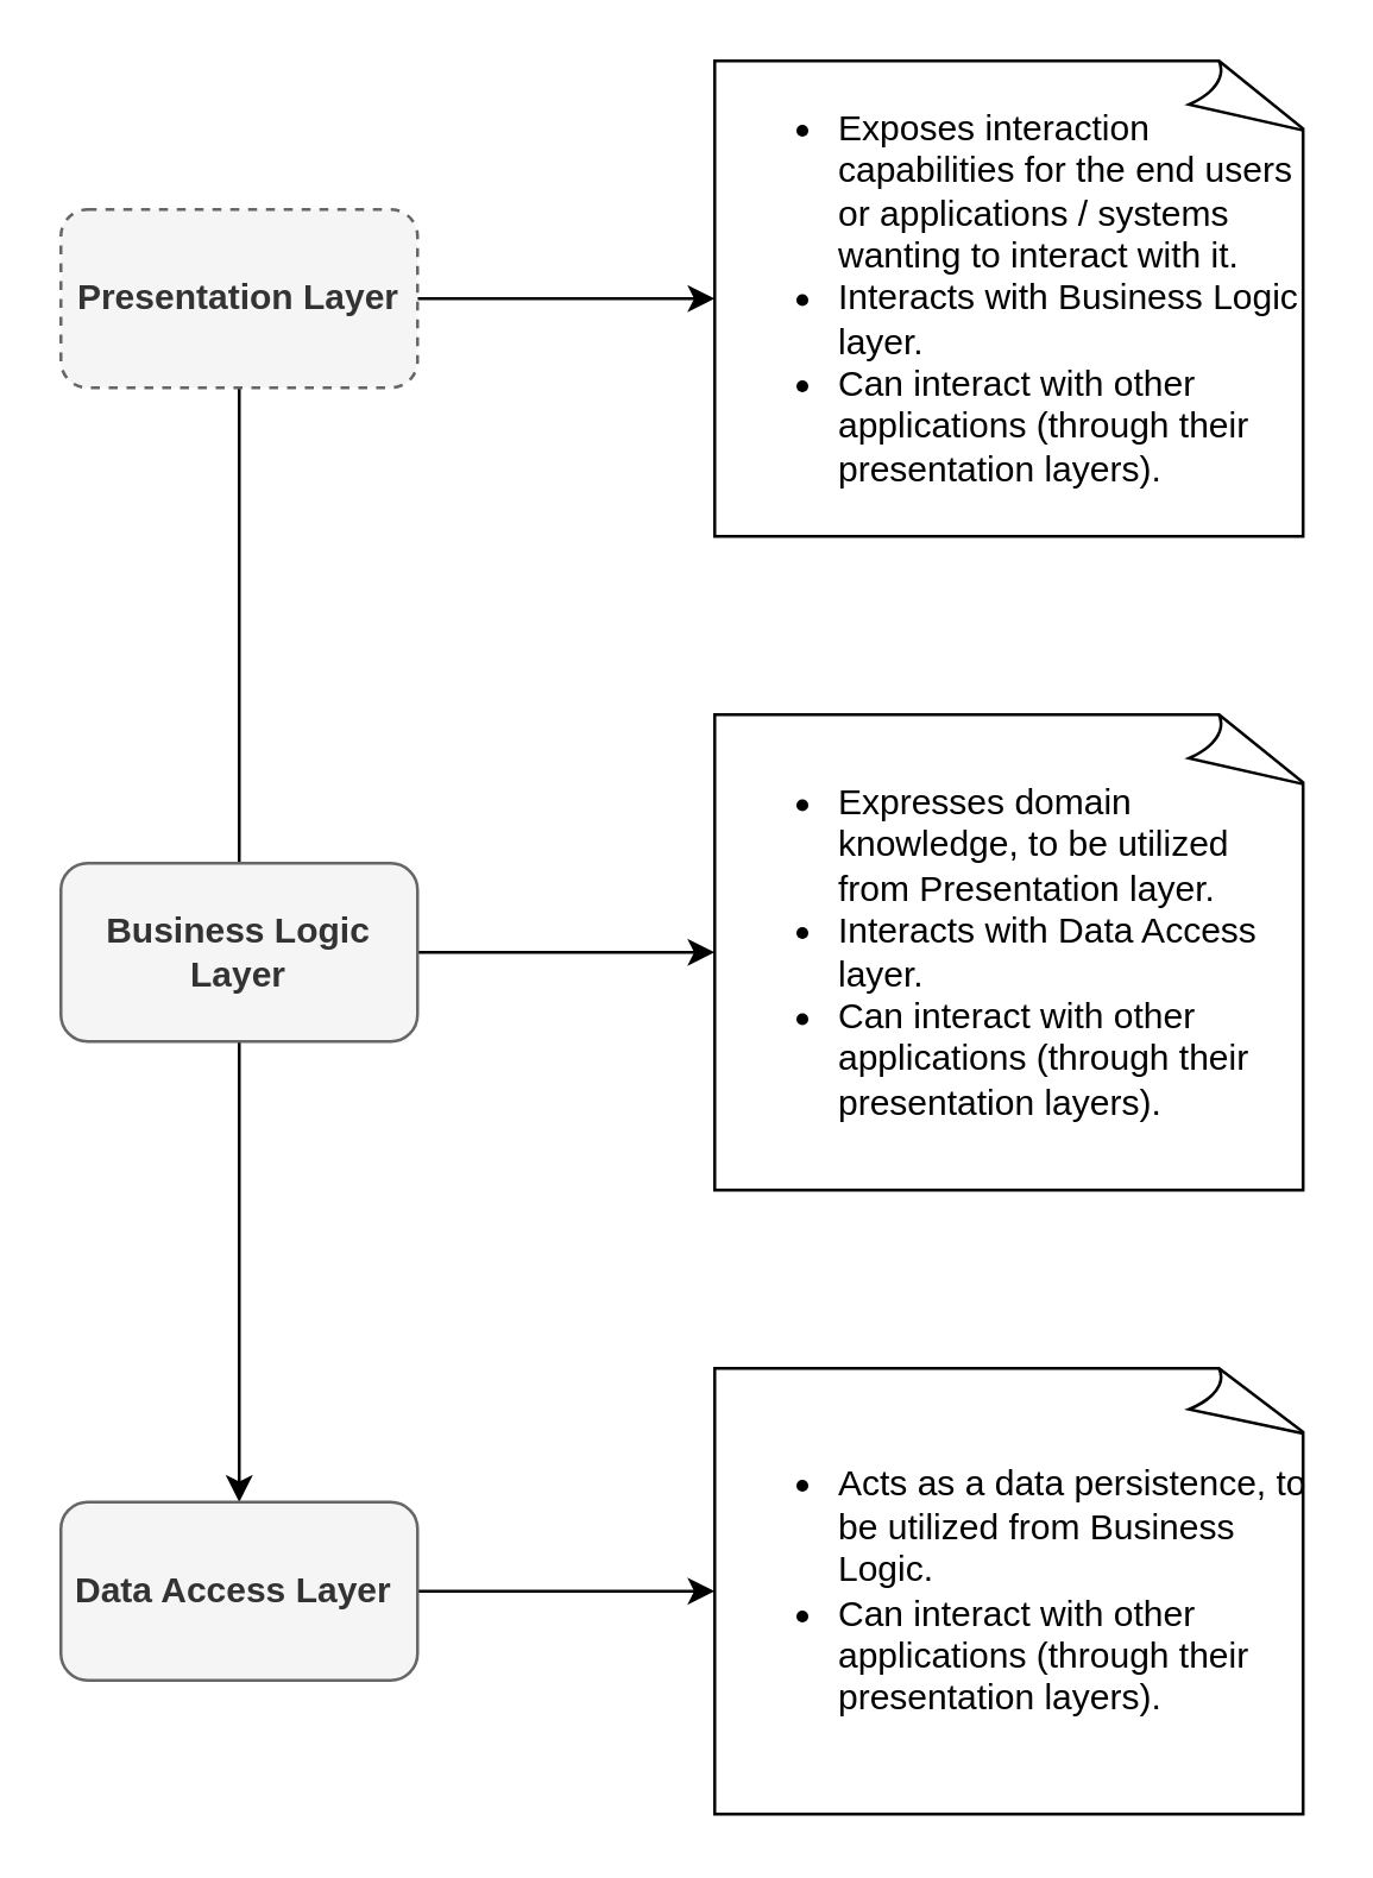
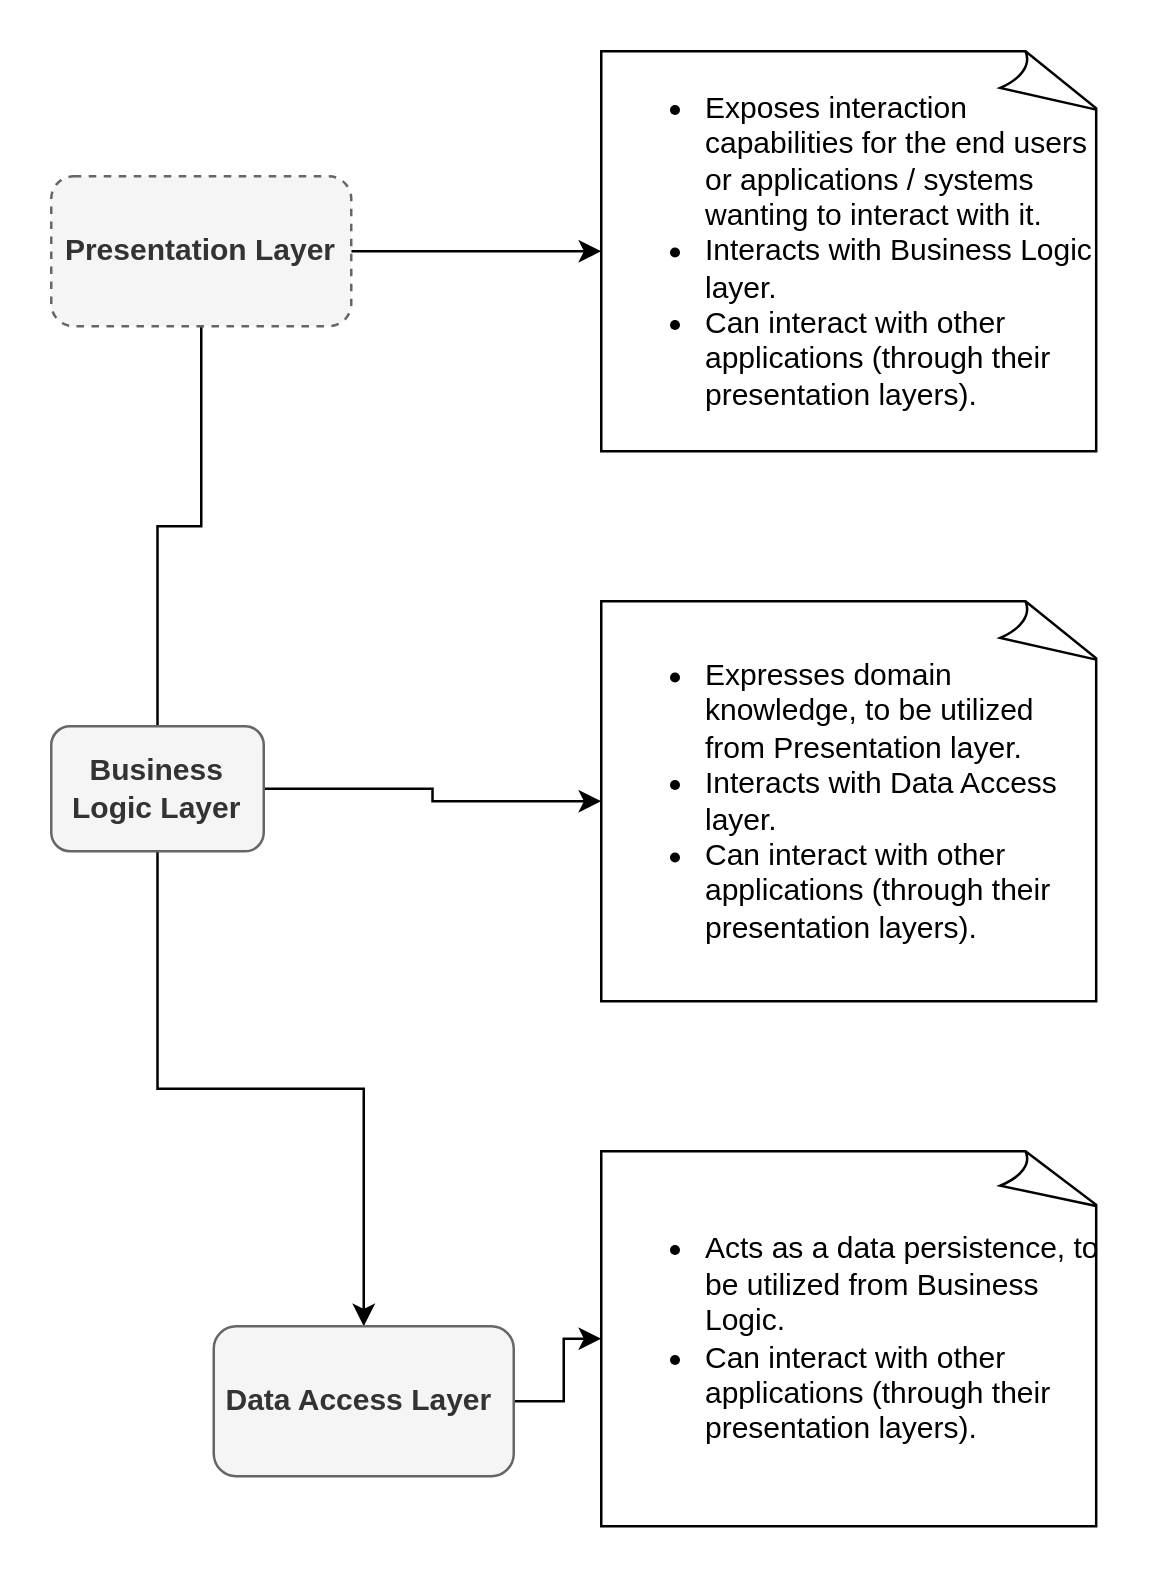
- <mxCell id="7" value="&lt;b&gt;Business Logic Layer&lt;/b&gt;" style="whiteSpace=wrap;html=1;rounded=1;fillColor=#f5f5f5;fontColor=#333333;strokeColor=#666666;" vertex="1" parent="1"><mxGeometry x="20" y="290" width="120" height="60" as="geometry" /></mxCell>
+ <mxCell id="7" value="&lt;b&gt;Business Logic Layer&lt;/b&gt;" style="whiteSpace=wrap;html=1;rounded=1;fillColor=#f5f5f5;fontColor=#333333;strokeColor=#666666;" vertex="1" parent="1"><mxGeometry x="20" y="290" width="85" height="50" as="geometry" /></mxCell>
- <mxCell id="9" value="&lt;b&gt;Data Access Layer&amp;nbsp;&lt;/b&gt;" style="whiteSpace=wrap;html=1;rounded=1;fillColor=#f5f5f5;fontColor=#333333;strokeColor=#666666;" vertex="1" parent="1"><mxGeometry x="20" y="505" width="120" height="60" as="geometry" /></mxCell>
+ <mxCell id="9" value="&lt;b&gt;Data Access Layer&amp;nbsp;&lt;/b&gt;" style="whiteSpace=wrap;html=1;rounded=1;fillColor=#f5f5f5;fontColor=#333333;strokeColor=#666666;" vertex="1" parent="1"><mxGeometry x="85" y="530" width="120" height="60" as="geometry" /></mxCell>
